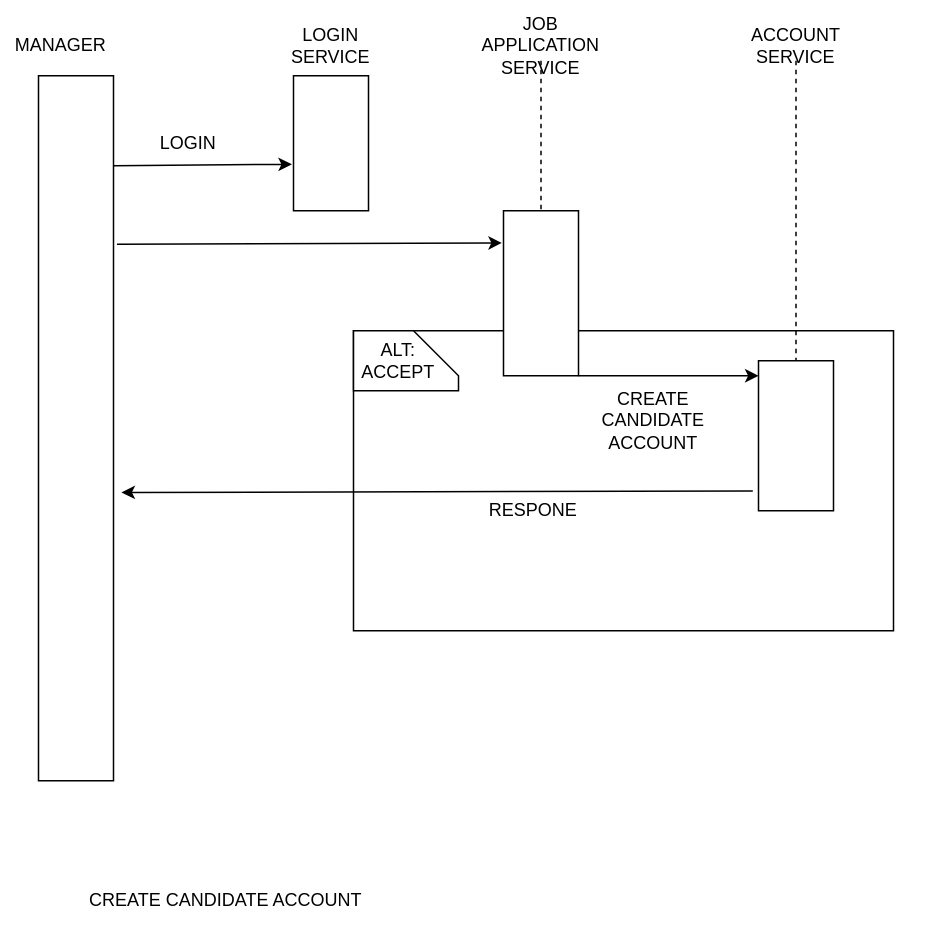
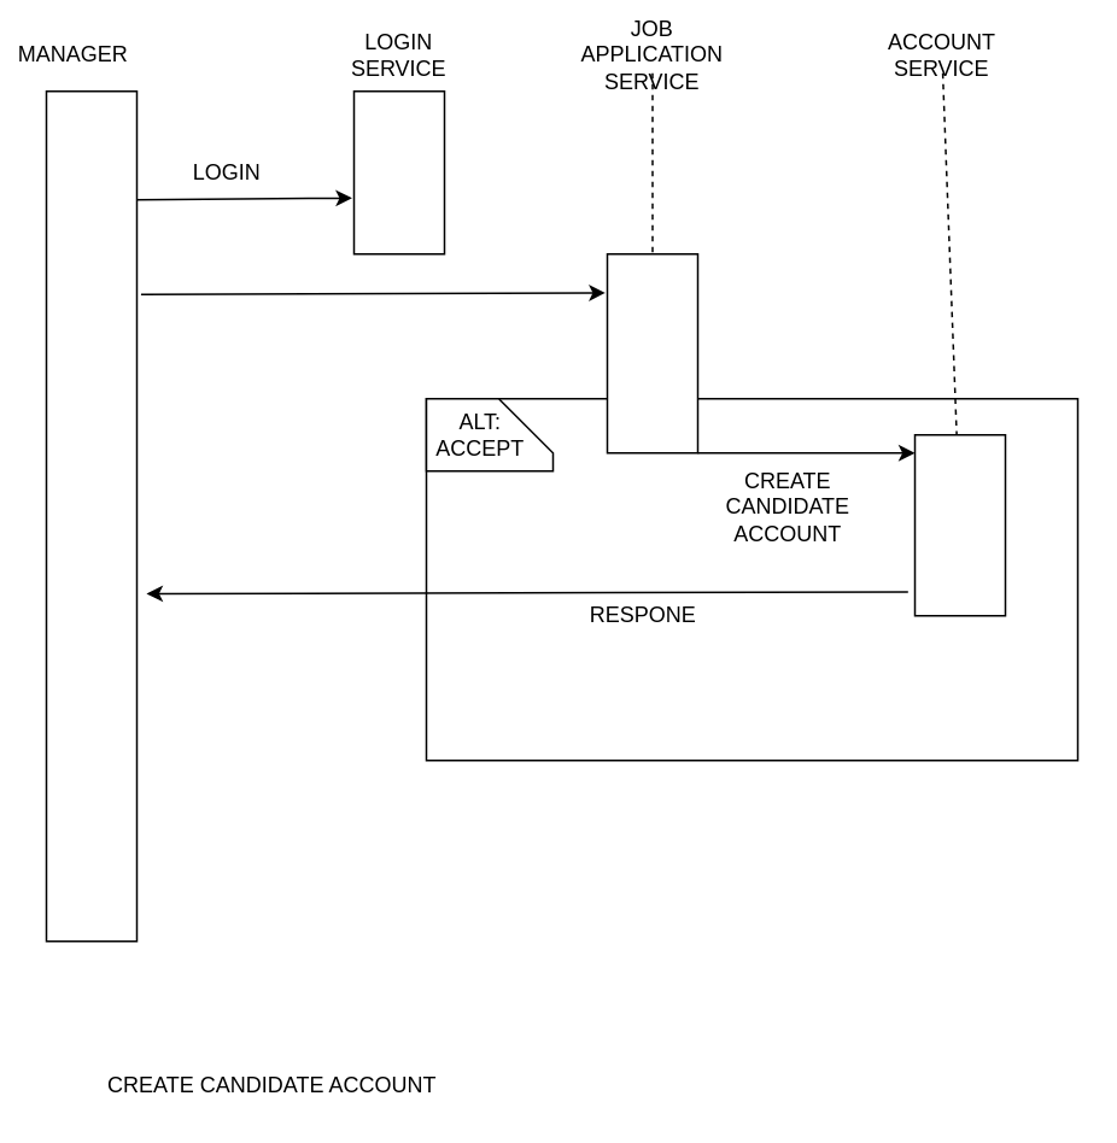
- <mxCell id="14" value="ACCOUNT SERVICE" style="text;html=1;strokeColor=none;fillColor=none;align=center;verticalAlign=middle;whiteSpace=wrap;rounded=0;" vertex="1" parent="1"><mxGeometry x="510" y="20" width="40" height="20" as="geometry" /></mxCell>
+ <mxCell id="14" value="ACCOUNT SERVICE" style="text;html=1;strokeColor=none;fillColor=none;align=center;verticalAlign=middle;whiteSpace=wrap;rounded=0;" vertex="1" parent="1"><mxGeometry x="500" y="20" width="40" height="20" as="geometry" /></mxCell>
